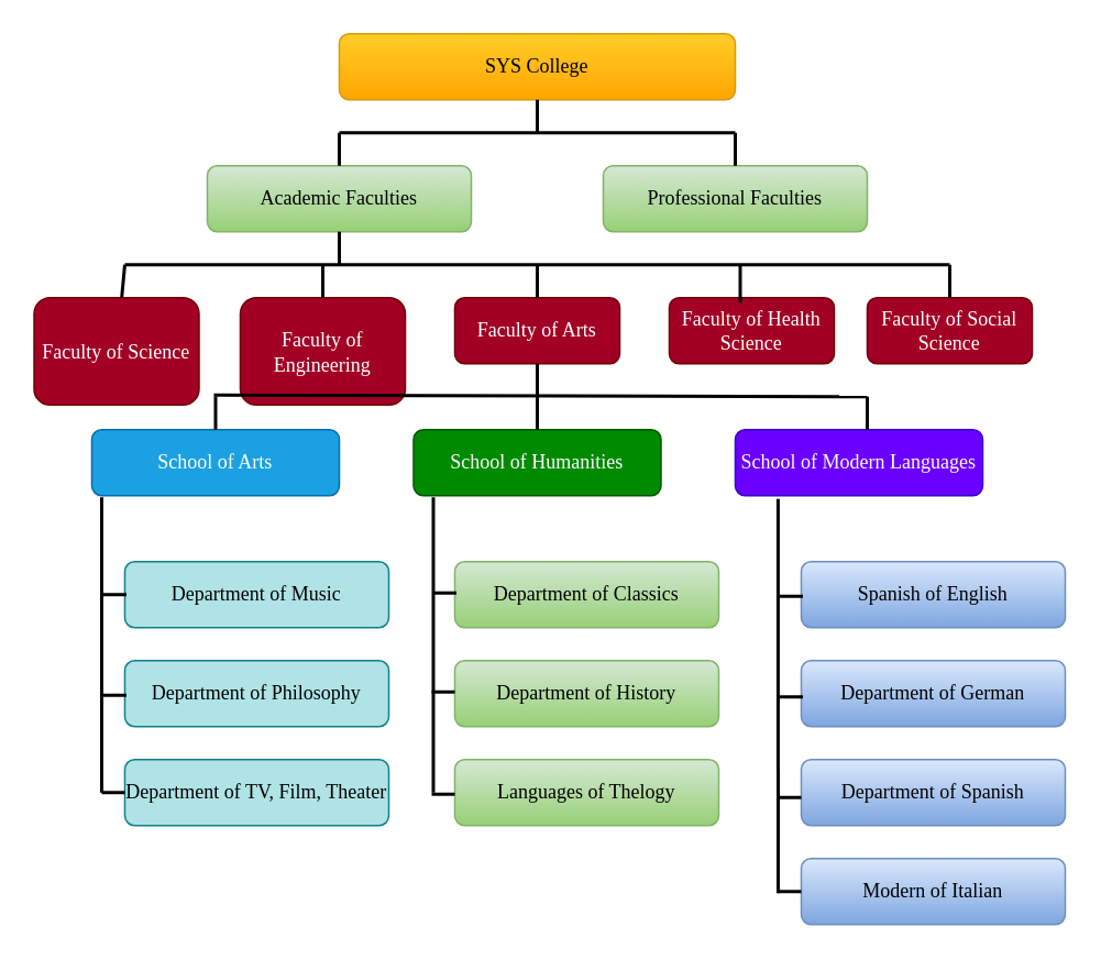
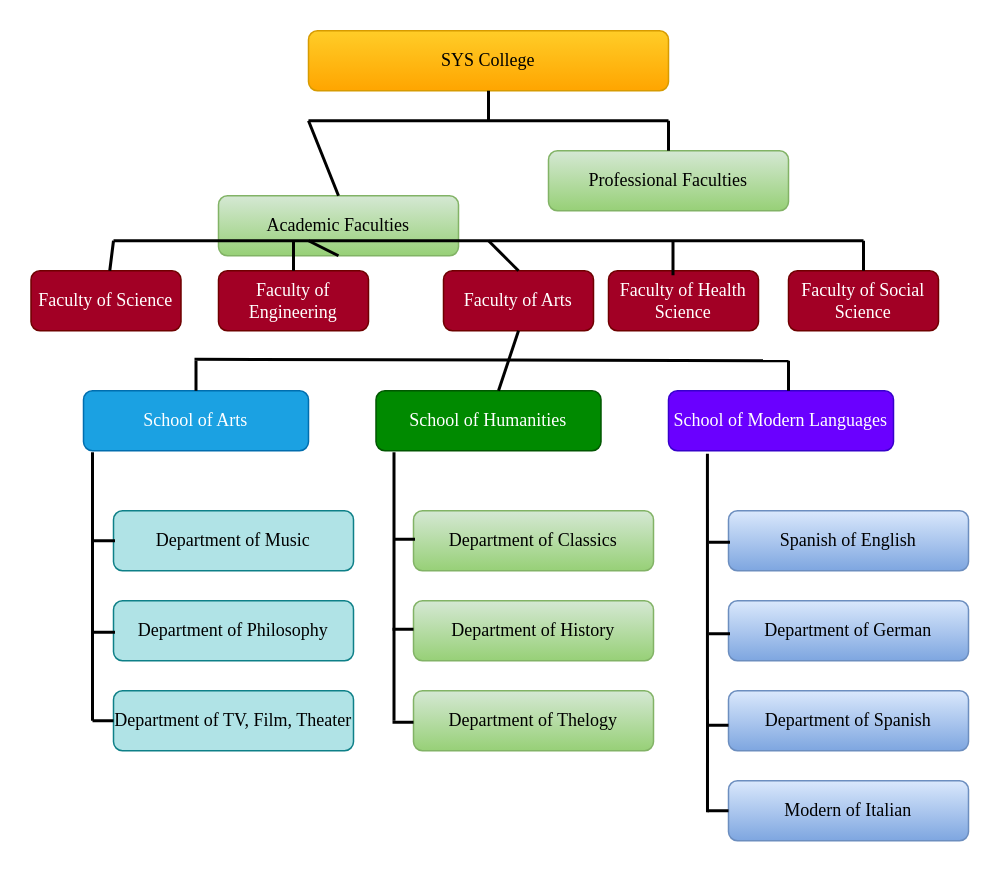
- <mxCell id="3" value="Academic Faculties" style="rounded=1;whiteSpace=wrap;html=1;fontFamily=Verdana;fillColor=#d5e8d4;strokeColor=#82b366;gradientColor=#97d077;" vertex="1" parent="1"><mxGeometry x="125" y="100" width="160" height="40" as="geometry" /></mxCell>
+ <mxCell id="3" value="Academic Faculties" style="rounded=1;whiteSpace=wrap;html=1;fontFamily=Verdana;fillColor=#d5e8d4;strokeColor=#82b366;gradientColor=#97d077;" vertex="1" parent="1"><mxGeometry x="145" y="130" width="160" height="40" as="geometry" /></mxCell>
- <mxCell id="5" value="Faculty of Arts" style="rounded=1;whiteSpace=wrap;html=1;fontFamily=Verdana;fillColor=#a20025;strokeColor=#6F0000;fontColor=#ffffff;" vertex="1" parent="1"><mxGeometry x="275" y="180" width="100" height="40" as="geometry" /></mxCell>
+ <mxCell id="5" value="Faculty of Arts" style="rounded=1;whiteSpace=wrap;html=1;fontFamily=Verdana;fillColor=#a20025;strokeColor=#6F0000;fontColor=#ffffff;" vertex="1" parent="1"><mxGeometry x="295" y="180" width="100" height="40" as="geometry" /></mxCell>
- <mxCell id="6" value="Faculty of Science" style="rounded=1;whiteSpace=wrap;html=1;fontFamily=Verdana;fillColor=#a20025;strokeColor=#6F0000;fontColor=#ffffff;" vertex="1" parent="1"><mxGeometry x="20" y="180" width="100" height="65" as="geometry" /></mxCell>
+ <mxCell id="6" value="Faculty of Science" style="rounded=1;whiteSpace=wrap;html=1;fontFamily=Verdana;fillColor=#a20025;strokeColor=#6F0000;fontColor=#ffffff;" vertex="1" parent="1"><mxGeometry x="20" y="180" width="100" height="40" as="geometry" /></mxCell>
- <mxCell id="7" value="Faculty of Engineering" style="rounded=1;whiteSpace=wrap;html=1;fontFamily=Verdana;fillColor=#a20025;strokeColor=#6F0000;fontColor=#ffffff;" vertex="1" parent="1"><mxGeometry x="145" y="180" width="100" height="65" as="geometry" /></mxCell>
+ <mxCell id="7" value="Faculty of Engineering" style="rounded=1;whiteSpace=wrap;html=1;fontFamily=Verdana;fillColor=#a20025;strokeColor=#6F0000;fontColor=#ffffff;" vertex="1" parent="1"><mxGeometry x="145" y="180" width="100" height="40" as="geometry" /></mxCell>
- <mxCell id="18" value="Languages of Thelogy" style="rounded=1;whiteSpace=wrap;html=1;fontFamily=Verdana;fillColor=#d5e8d4;strokeColor=#82b366;gradientColor=#97d077;" vertex="1" parent="1"><mxGeometry x="275" y="460" width="160" height="40" as="geometry" /></mxCell>
+ <mxCell id="18" value="Department of Thelogy" style="rounded=1;whiteSpace=wrap;html=1;fontFamily=Verdana;fillColor=#d5e8d4;strokeColor=#82b366;gradientColor=#97d077;" vertex="1" parent="1"><mxGeometry x="275" y="460" width="160" height="40" as="geometry" /></mxCell>
